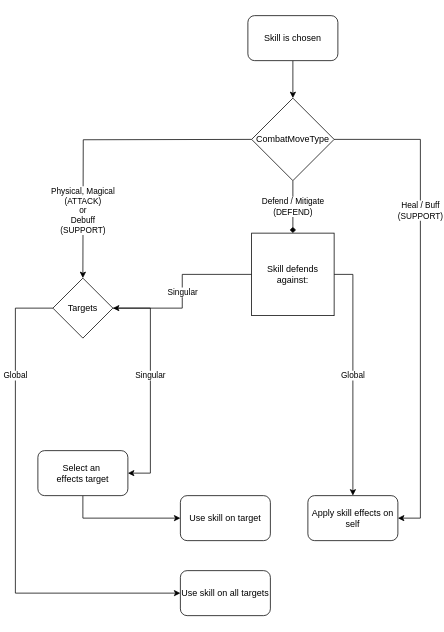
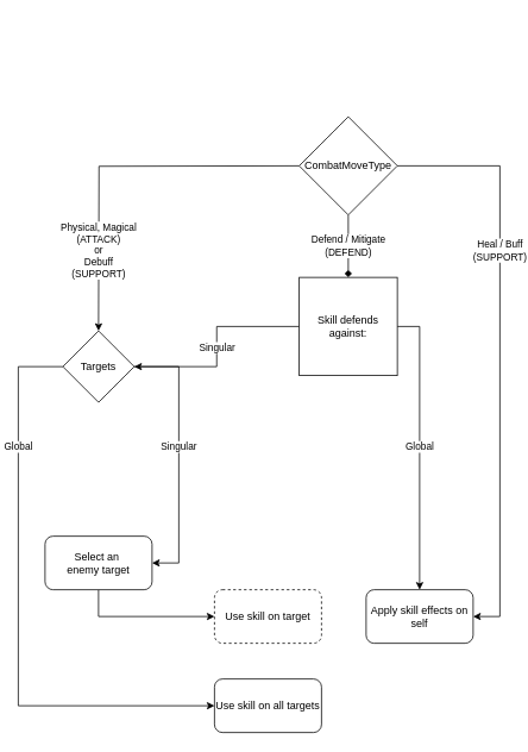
- <mxCell id="3" value="Skill is chosen" style="rounded=1;whiteSpace=wrap;html=1;" vertex="1" parent="1"><mxGeometry x="330" y="20" width="120" height="60" as="geometry" /></mxCell>
- <mxCell id="2" style="edgeStyle=orthogonalEdgeStyle;rounded=0;orthogonalLoop=1;jettySize=auto;html=1;" edge="1" parent="1" source="3" target="7"><mxGeometry relative="1" as="geometry" /></mxCell>
- <mxCell id="9" value="Select an&amp;nbsp;&lt;br&gt;effects target" style="rounded=1;whiteSpace=wrap;html=1;" vertex="1" parent="1"><mxGeometry x="50" y="600" width="120" height="60" as="geometry" /></mxCell>
+ <mxCell id="9" value="Select an&amp;nbsp;&lt;br&gt;enemy target" style="rounded=1;whiteSpace=wrap;html=1;" vertex="1" parent="1"><mxGeometry x="50" y="600" width="120" height="60" as="geometry" /></mxCell>
- <mxCell id="14" value="Use skill on target" style="rounded=1;whiteSpace=wrap;html=1;" vertex="1" parent="1"><mxGeometry x="240" y="660" width="120" height="60" as="geometry" /></mxCell>
+ <mxCell id="14" value="Use skill on target" style="rounded=1;whiteSpace=wrap;html=1;dashed=1;" vertex="1" parent="1"><mxGeometry x="240" y="660" width="120" height="60" as="geometry" /></mxCell>
